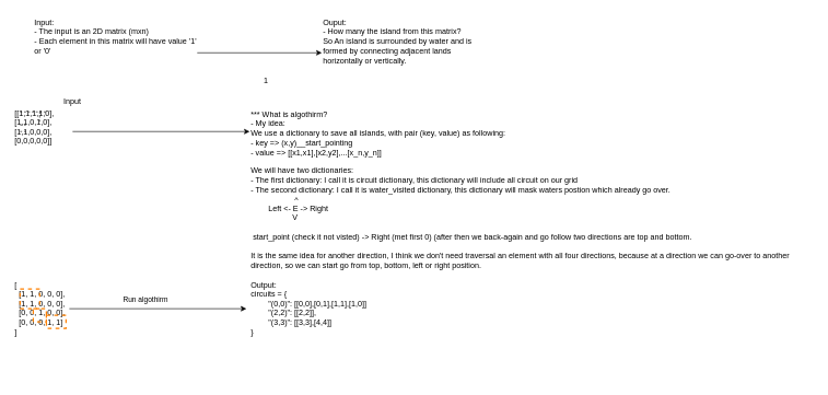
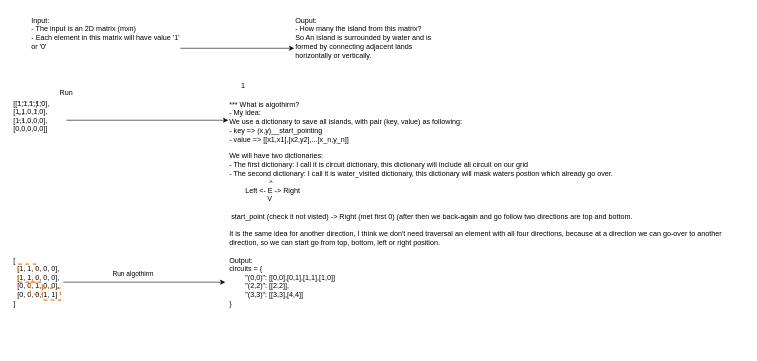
- <mxCell id="8" value="1" style="text;html=1;align=center;verticalAlign=middle;whiteSpace=wrap;rounded=0;" parent="1" vertex="1"><mxGeometry x="375" y="108" width="60" height="30" as="geometry" /></mxCell>
+ <mxCell id="8" value="1" style="text;html=1;align=center;verticalAlign=middle;whiteSpace=wrap;rounded=0;" parent="1" vertex="1"><mxGeometry x="375" y="128" width="60" height="30" as="geometry" /></mxCell>
- <mxCell id="7" value="Input" style="text;html=1;align=center;verticalAlign=middle;whiteSpace=wrap;rounded=0;" parent="1" vertex="1"><mxGeometry x="80" y="140" width="60" height="30" as="geometry" /></mxCell>
+ <mxCell id="7" value="Run" style="text;html=1;align=center;verticalAlign=middle;whiteSpace=wrap;rounded=0;" parent="1" vertex="1"><mxGeometry x="80" y="140" width="60" height="30" as="geometry" /></mxCell>
